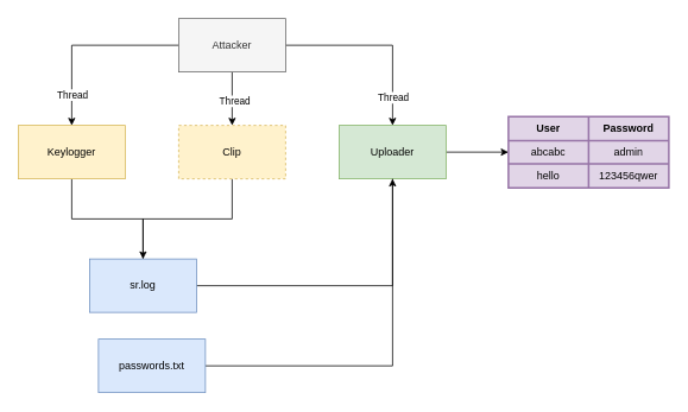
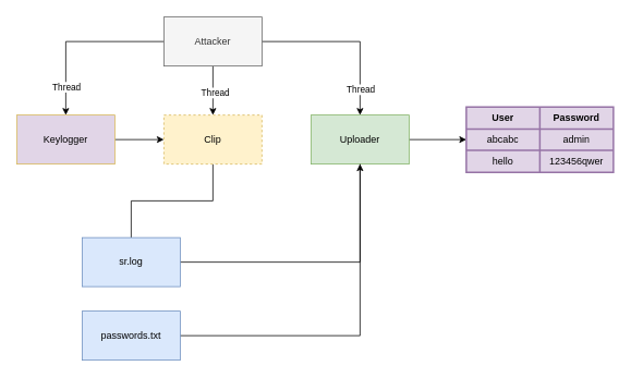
- <mxCell id="10" value="Keylogger" style="rounded=0;whiteSpace=wrap;html=1;fillColor=#fff2cc;strokeColor=#d6b656;" vertex="1" parent="1"><mxGeometry x="20" y="140" width="120" height="60" as="geometry" /></mxCell>
+ <mxCell id="10" value="Keylogger" style="rounded=0;whiteSpace=wrap;html=1;fillColor=#e1d5e7;strokeColor=#d6b656;" vertex="1" parent="1"><mxGeometry x="20" y="140" width="120" height="60" as="geometry" /></mxCell>
- <mxCell id="9" value="" style="edgeStyle=orthogonalEdgeStyle;rounded=0;orthogonalLoop=1;jettySize=auto;html=1;" edge="1" parent="1" source="10" target="16"><mxGeometry relative="1" as="geometry" /></mxCell>
+ <mxCell id="9" value="" style="edgeStyle=orthogonalEdgeStyle;rounded=0;orthogonalLoop=1;jettySize=auto;html=1;" edge="1" parent="1" source="10" target="12"><mxGeometry relative="1" as="geometry" /></mxCell>
- <mxCell id="18" value="passwords.txt" style="rounded=0;whiteSpace=wrap;html=1;fillColor=#dae8fc;strokeColor=#6c8ebf;" vertex="1" parent="1"><mxGeometry x="110" y="380" width="120" height="60" as="geometry" /></mxCell>
+ <mxCell id="18" value="passwords.txt" style="rounded=0;whiteSpace=wrap;html=1;fillColor=#dae8fc;strokeColor=#6c8ebf;" vertex="1" parent="1"><mxGeometry x="100" y="380" width="120" height="60" as="geometry" /></mxCell>
